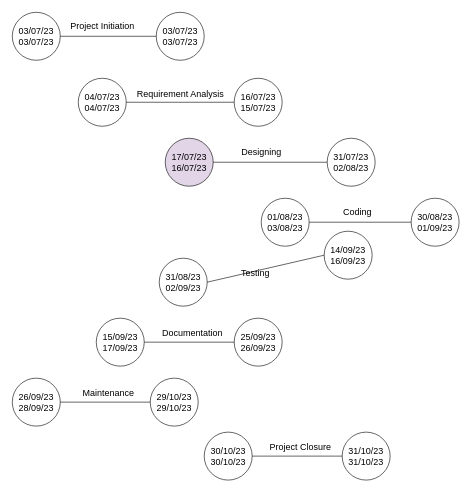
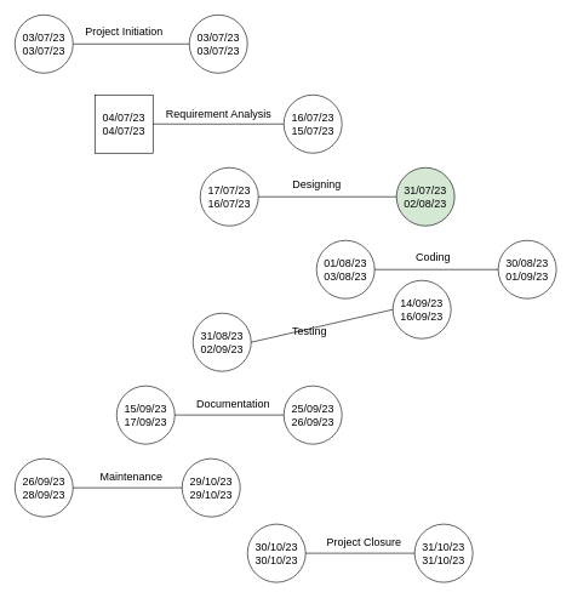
- <mxCell id="4" value="&lt;font style=&quot;font-size: 15px;&quot;&gt;04/07/23&lt;br&gt;04/07/23&lt;/font&gt;" style="ellipse;whiteSpace=wrap;html=1;aspect=fixed;" vertex="1" parent="1"><mxGeometry x="130" y="130" width="80" height="80" as="geometry" /></mxCell>
+ <mxCell id="4" value="&lt;font style=&quot;font-size: 15px;&quot;&gt;04/07/23&lt;br&gt;04/07/23&lt;/font&gt;" style="whiteSpace=wrap;html=1;aspect=fixed;rounded=0;" vertex="1" parent="1"><mxGeometry x="130" y="130" width="80" height="80" as="geometry" /></mxCell>
- <mxCell id="6" value="&lt;font style=&quot;font-size: 15px;&quot;&gt;17/07/23&lt;br&gt;16/07/23&lt;/font&gt;" style="ellipse;whiteSpace=wrap;html=1;aspect=fixed;fillColor=#e1d5e7;" vertex="1" parent="1"><mxGeometry x="275" y="230" width="80" height="80" as="geometry" /></mxCell>
+ <mxCell id="6" value="&lt;font style=&quot;font-size: 15px;&quot;&gt;17/07/23&lt;br&gt;16/07/23&lt;/font&gt;" style="ellipse;whiteSpace=wrap;html=1;aspect=fixed;" vertex="1" parent="1"><mxGeometry x="275" y="230" width="80" height="80" as="geometry" /></mxCell>
- <mxCell id="7" value="&lt;font style=&quot;font-size: 15px;&quot;&gt;31/07/23&lt;br&gt;02/08/23&lt;/font&gt;" style="ellipse;whiteSpace=wrap;html=1;aspect=fixed;" vertex="1" parent="1"><mxGeometry x="545" y="230" width="80" height="80" as="geometry" /></mxCell>
+ <mxCell id="7" value="&lt;font style=&quot;font-size: 15px;&quot;&gt;31/07/23&lt;br&gt;02/08/23&lt;/font&gt;" style="ellipse;whiteSpace=wrap;html=1;aspect=fixed;fillColor=#d5e8d4;" vertex="1" parent="1"><mxGeometry x="545" y="230" width="80" height="80" as="geometry" /></mxCell>
